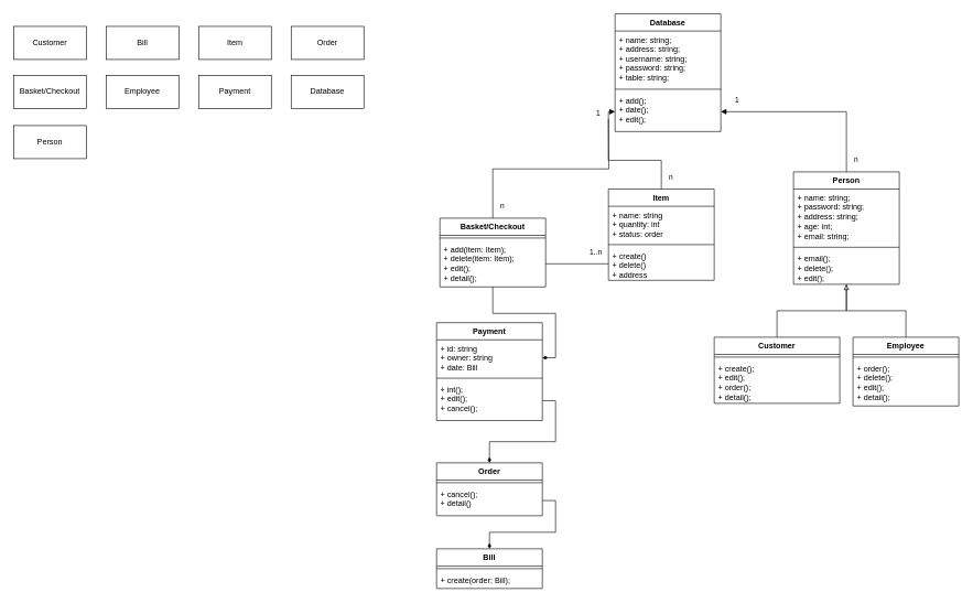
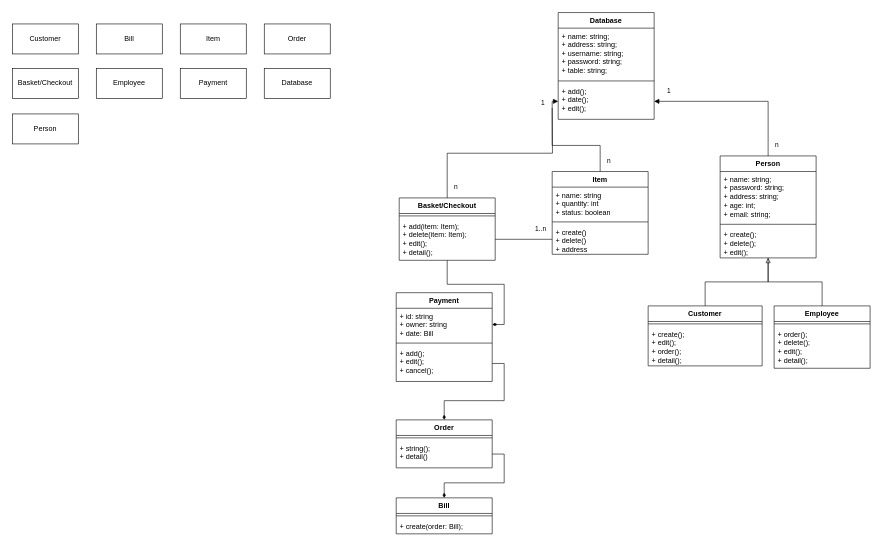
- <mxCell id="17" value="&lt;div&gt;+ name: string&lt;/div&gt;&lt;div&gt;+ quantity: int&lt;br&gt;&lt;/div&gt;&lt;div&gt;+ status: order&lt;br&gt;&lt;/div&gt;" style="text;strokeColor=none;fillColor=none;align=left;verticalAlign=top;spacingLeft=4;spacingRight=4;overflow=hidden;rotatable=0;points=[[0,0.5],[1,0.5]];portConstraint=eastwest;whiteSpace=wrap;html=1;" vertex="1" parent="16"><mxGeometry y="26" width="160" height="54" as="geometry" /></mxCell>
+ <mxCell id="17" value="&lt;div&gt;+ name: string&lt;/div&gt;&lt;div&gt;+ quantity: int&lt;br&gt;&lt;/div&gt;&lt;div&gt;+ status: boolean&lt;br&gt;&lt;/div&gt;" style="text;strokeColor=none;fillColor=none;align=left;verticalAlign=top;spacingLeft=4;spacingRight=4;overflow=hidden;rotatable=0;points=[[0,0.5],[1,0.5]];portConstraint=eastwest;whiteSpace=wrap;html=1;" vertex="1" parent="16"><mxGeometry y="26" width="160" height="54" as="geometry" /></mxCell>
- <mxCell id="32" value="&lt;div&gt;+ email();&lt;/div&gt;&lt;div&gt;+ delete();&lt;/div&gt;&lt;div&gt;+ edit();&lt;br&gt;&lt;/div&gt;" style="text;strokeColor=none;fillColor=none;align=left;verticalAlign=top;spacingLeft=4;spacingRight=4;overflow=hidden;rotatable=0;points=[[0,0.5],[1,0.5]];portConstraint=eastwest;whiteSpace=wrap;html=1;" vertex="1" parent="29"><mxGeometry y="118" width="160" height="52" as="geometry" /></mxCell>
+ <mxCell id="32" value="&lt;div&gt;+ create();&lt;/div&gt;&lt;div&gt;+ delete();&lt;/div&gt;&lt;div&gt;+ edit();&lt;br&gt;&lt;/div&gt;" style="text;strokeColor=none;fillColor=none;align=left;verticalAlign=top;spacingLeft=4;spacingRight=4;overflow=hidden;rotatable=0;points=[[0,0.5],[1,0.5]];portConstraint=eastwest;whiteSpace=wrap;html=1;" vertex="1" parent="29"><mxGeometry y="118" width="160" height="52" as="geometry" /></mxCell>
- <mxCell id="37" value="&lt;div&gt;+ int();&lt;/div&gt;&lt;div&gt;+ edit();&lt;/div&gt;&lt;div&gt;+ cancel();&lt;br&gt;&lt;/div&gt;" style="text;strokeColor=none;fillColor=none;align=left;verticalAlign=top;spacingLeft=4;spacingRight=4;overflow=hidden;rotatable=0;points=[[0,0.5],[1,0.5]];portConstraint=eastwest;whiteSpace=wrap;html=1;" vertex="1" parent="34"><mxGeometry y="88" width="160" height="60" as="geometry" /></mxCell>
+ <mxCell id="37" value="&lt;div&gt;+ add();&lt;/div&gt;&lt;div&gt;+ edit();&lt;/div&gt;&lt;div&gt;+ cancel();&lt;br&gt;&lt;/div&gt;" style="text;strokeColor=none;fillColor=none;align=left;verticalAlign=top;spacingLeft=4;spacingRight=4;overflow=hidden;rotatable=0;points=[[0,0.5],[1,0.5]];portConstraint=eastwest;whiteSpace=wrap;html=1;" vertex="1" parent="34"><mxGeometry y="88" width="160" height="60" as="geometry" /></mxCell>
- <mxCell id="54" value="&lt;div&gt;+ cancel();&lt;/div&gt;&lt;div&gt;+ detail()&lt;br&gt;&lt;/div&gt;" style="text;strokeColor=none;fillColor=none;align=left;verticalAlign=top;spacingLeft=4;spacingRight=4;overflow=hidden;rotatable=0;points=[[0,0.5],[1,0.5]];portConstraint=eastwest;whiteSpace=wrap;html=1;" vertex="1" parent="52"><mxGeometry y="34" width="160" height="46" as="geometry" /></mxCell>
+ <mxCell id="54" value="&lt;div&gt;+ string();&lt;/div&gt;&lt;div&gt;+ detail()&lt;br&gt;&lt;/div&gt;" style="text;strokeColor=none;fillColor=none;align=left;verticalAlign=top;spacingLeft=4;spacingRight=4;overflow=hidden;rotatable=0;points=[[0,0.5],[1,0.5]];portConstraint=eastwest;whiteSpace=wrap;html=1;" vertex="1" parent="52"><mxGeometry y="34" width="160" height="46" as="geometry" /></mxCell>
